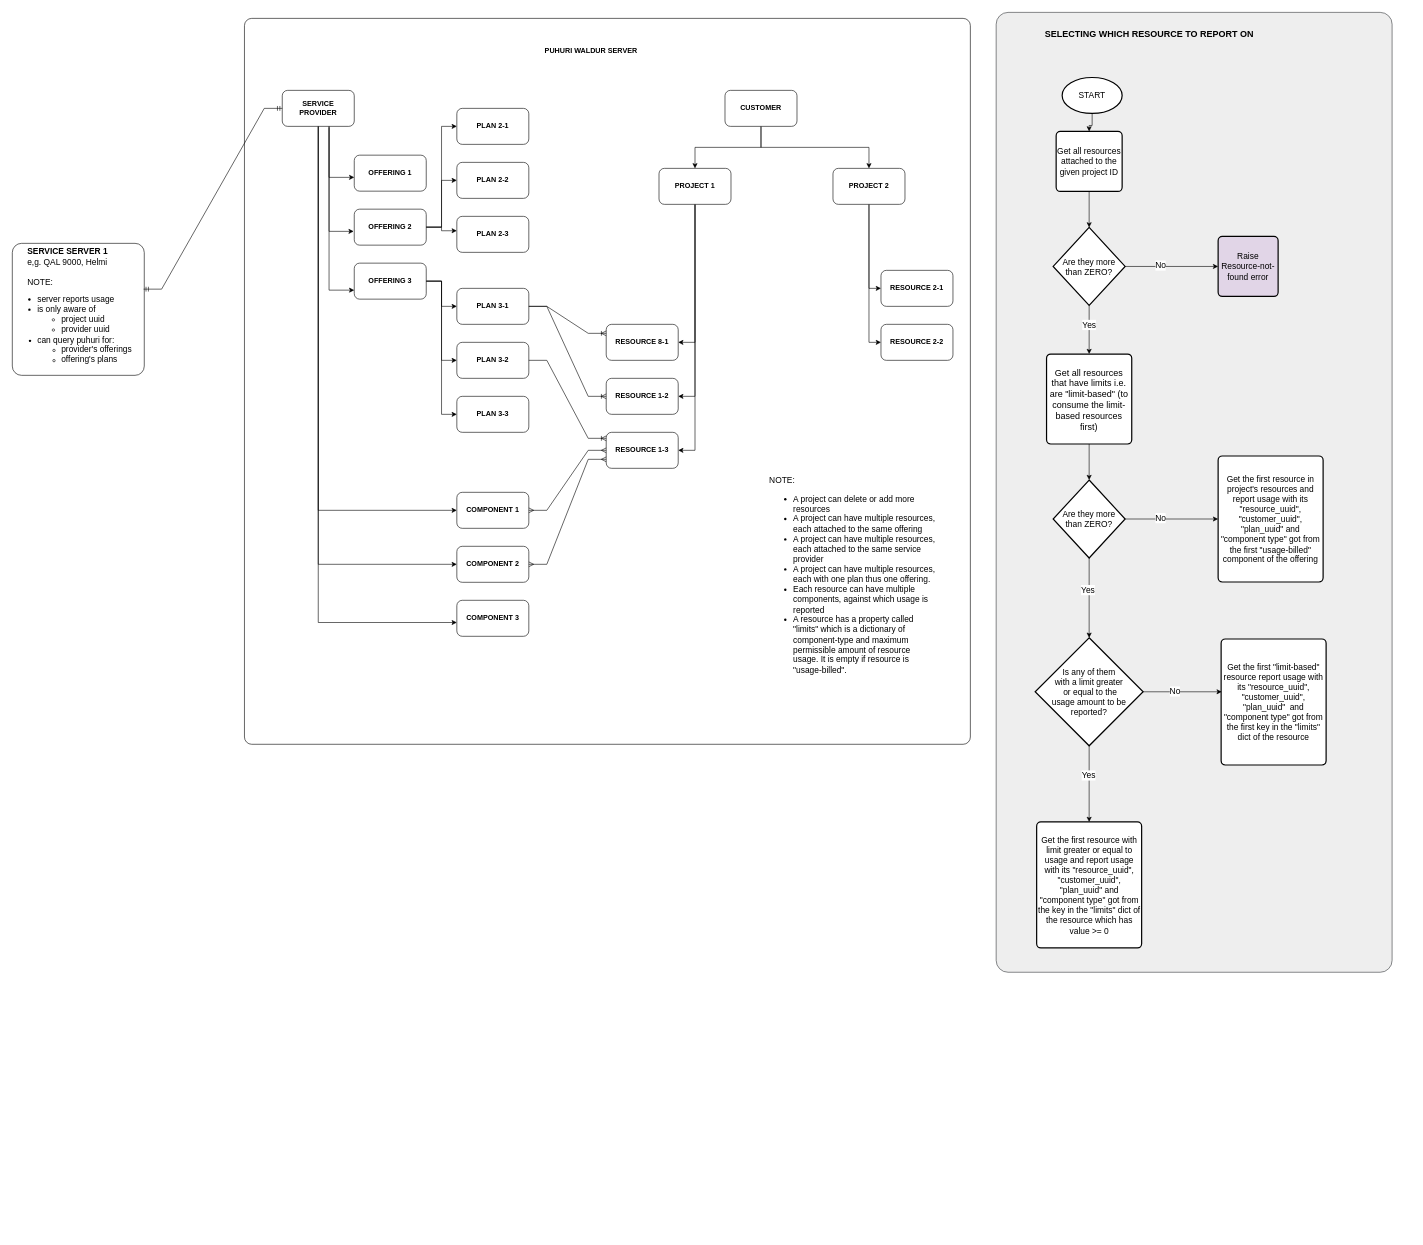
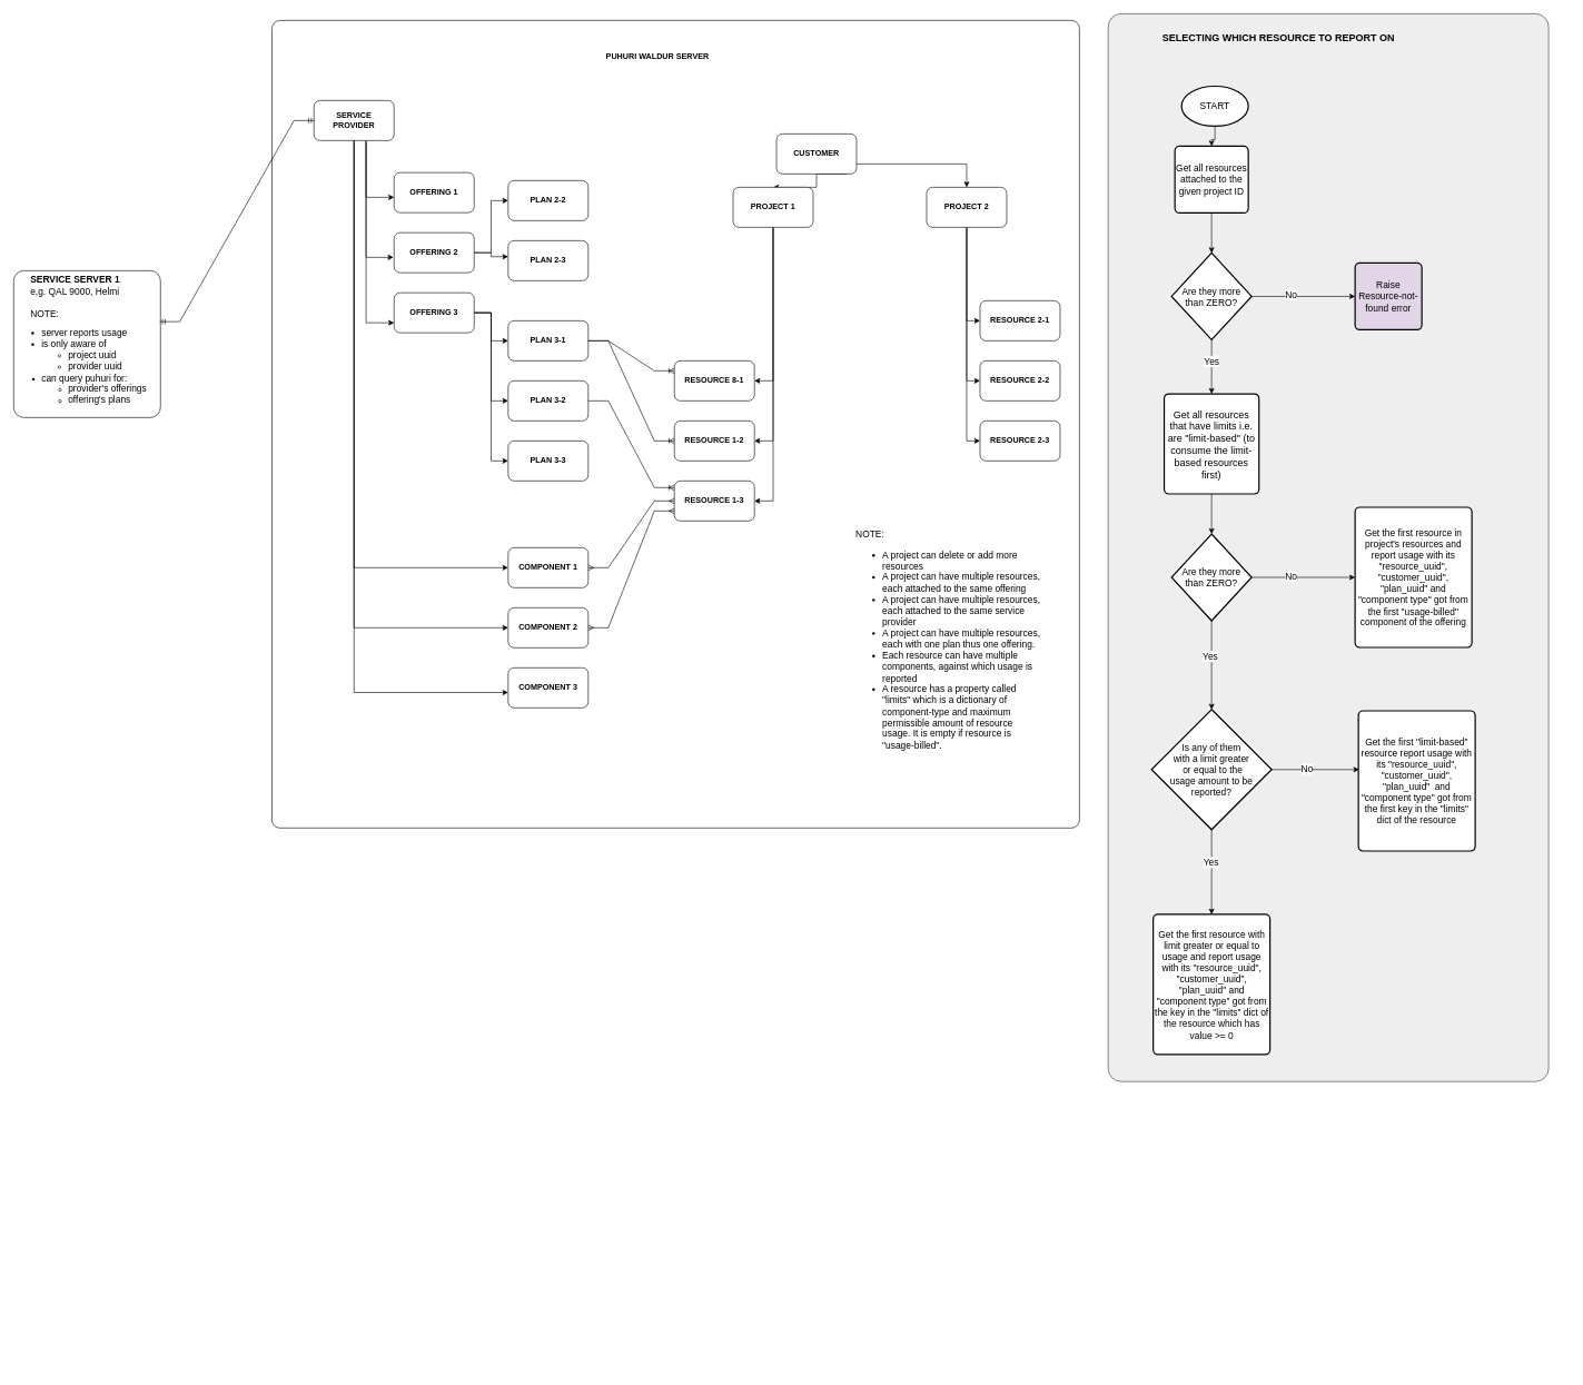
- <mxCell id="38" value="&lt;b&gt;CUSTOMER&lt;/b&gt;" style="rounded=1;whiteSpace=wrap;html=1;" parent="1" vertex="1"><mxGeometry x="1208" y="150" width="120" height="60" as="geometry" /></mxCell>
+ <mxCell id="38" value="&lt;b&gt;CUSTOMER&lt;/b&gt;" style="rounded=1;whiteSpace=wrap;html=1;" parent="1" vertex="1"><mxGeometry x="1163" y="200" width="120" height="60" as="geometry" /></mxCell>
- <mxCell id="26" value="&lt;b&gt;PLAN 2-1&lt;/b&gt;" style="rounded=1;whiteSpace=wrap;html=1;" parent="25" vertex="1"><mxGeometry width="120" height="60" as="geometry" /></mxCell>
- <mxCell id="29" style="edgeStyle=orthogonalEdgeStyle;rounded=0;orthogonalLoop=1;jettySize=auto;html=1;entryX=0;entryY=0.5;entryDx=0;entryDy=0;" parent="1" source="18" target="26" edge="1"><mxGeometry relative="1" as="geometry" /></mxCell>
+ <mxCell id="43" style="edgeStyle=orthogonalEdgeStyle;rounded=0;orthogonalLoop=1;jettySize=auto;html=1;entryX=0;entryY=0.5;entryDx=0;entryDy=0;" parent="1" source="46" target="53" edge="1"><mxGeometry relative="1" as="geometry" /></mxCell>
+ <mxCell id="53" value="&lt;b style=&quot;border-color: var(--border-color);&quot;&gt;RESOURCE 2-3&lt;/b&gt;" style="rounded=1;whiteSpace=wrap;html=1;" parent="51" vertex="1"><mxGeometry y="180" width="120" height="60" as="geometry" /></mxCell>
